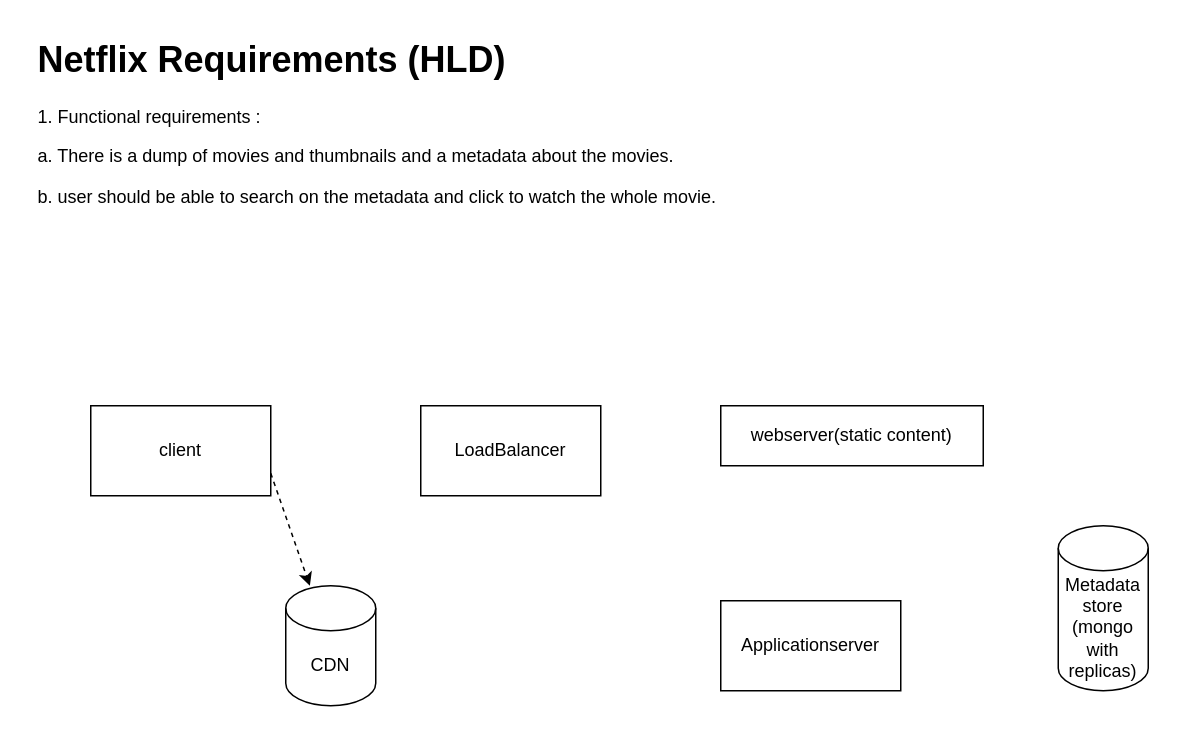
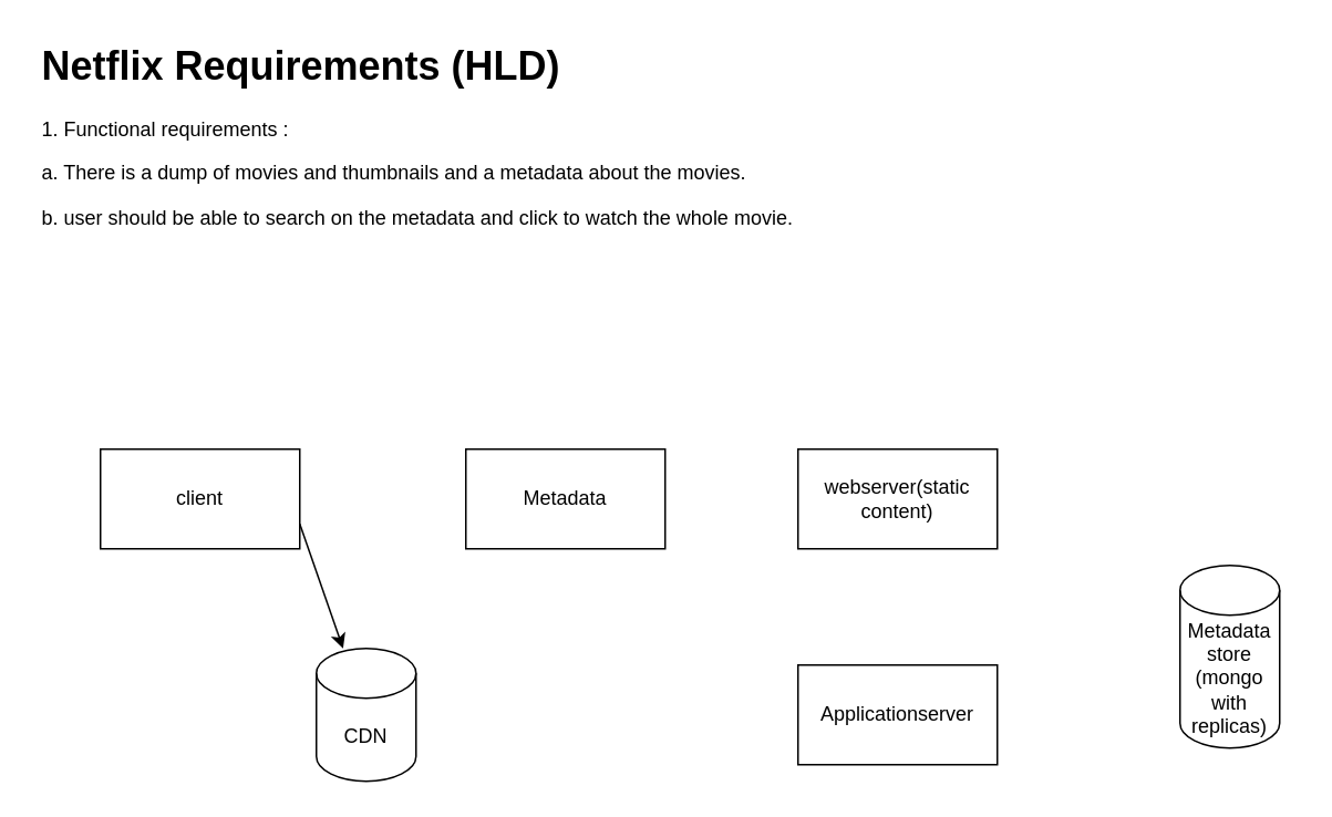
- <mxCell id="5" value="webserver(static content)" style="rounded=0;whiteSpace=wrap;html=1;" vertex="1" parent="1"><mxGeometry x="480" y="270" width="175" height="40" as="geometry" /></mxCell>
+ <mxCell id="5" value="webserver(static content)" style="rounded=0;whiteSpace=wrap;html=1;" vertex="1" parent="1"><mxGeometry x="480" y="270" width="120" height="60" as="geometry" /></mxCell>
- <mxCell id="4" value="LoadBalancer" style="rounded=0;whiteSpace=wrap;html=1;" vertex="1" parent="1"><mxGeometry x="280" y="270" width="120" height="60" as="geometry" /></mxCell>
+ <mxCell id="4" value="Metadata" style="rounded=0;whiteSpace=wrap;html=1;" vertex="1" parent="1"><mxGeometry x="280" y="270" width="120" height="60" as="geometry" /></mxCell>
- <mxCell id="9" value="" style="endArrow=classic;html=1;exitX=1;exitY=0.75;exitDx=0;exitDy=0;dashed=1;" edge="1" parent="1" source="3" target="8"><mxGeometry width="50" height="50" relative="1" as="geometry"><mxPoint x="380" y="300" as="sourcePoint" /><mxPoint x="430" y="250" as="targetPoint" /></mxGeometry></mxCell>
+ <mxCell id="9" value="" style="endArrow=classic;html=1;exitX=1;exitY=0.75;exitDx=0;exitDy=0;" edge="1" parent="1" source="3" target="8"><mxGeometry width="50" height="50" relative="1" as="geometry"><mxPoint x="380" y="300" as="sourcePoint" /><mxPoint x="430" y="250" as="targetPoint" /></mxGeometry></mxCell>
- <mxCell id="7" value="Metadata store (mongo with replicas)" style="shape=cylinder3;whiteSpace=wrap;html=1;boundedLbl=1;backgroundOutline=1;size=15;" vertex="1" parent="1"><mxGeometry x="705" y="350" width="60" height="110" as="geometry" /></mxCell>
+ <mxCell id="7" value="Metadata store (mongo with replicas)" style="shape=cylinder3;whiteSpace=wrap;html=1;boundedLbl=1;backgroundOutline=1;size=15;" vertex="1" parent="1"><mxGeometry x="710" y="340" width="60" height="110" as="geometry" /></mxCell>
